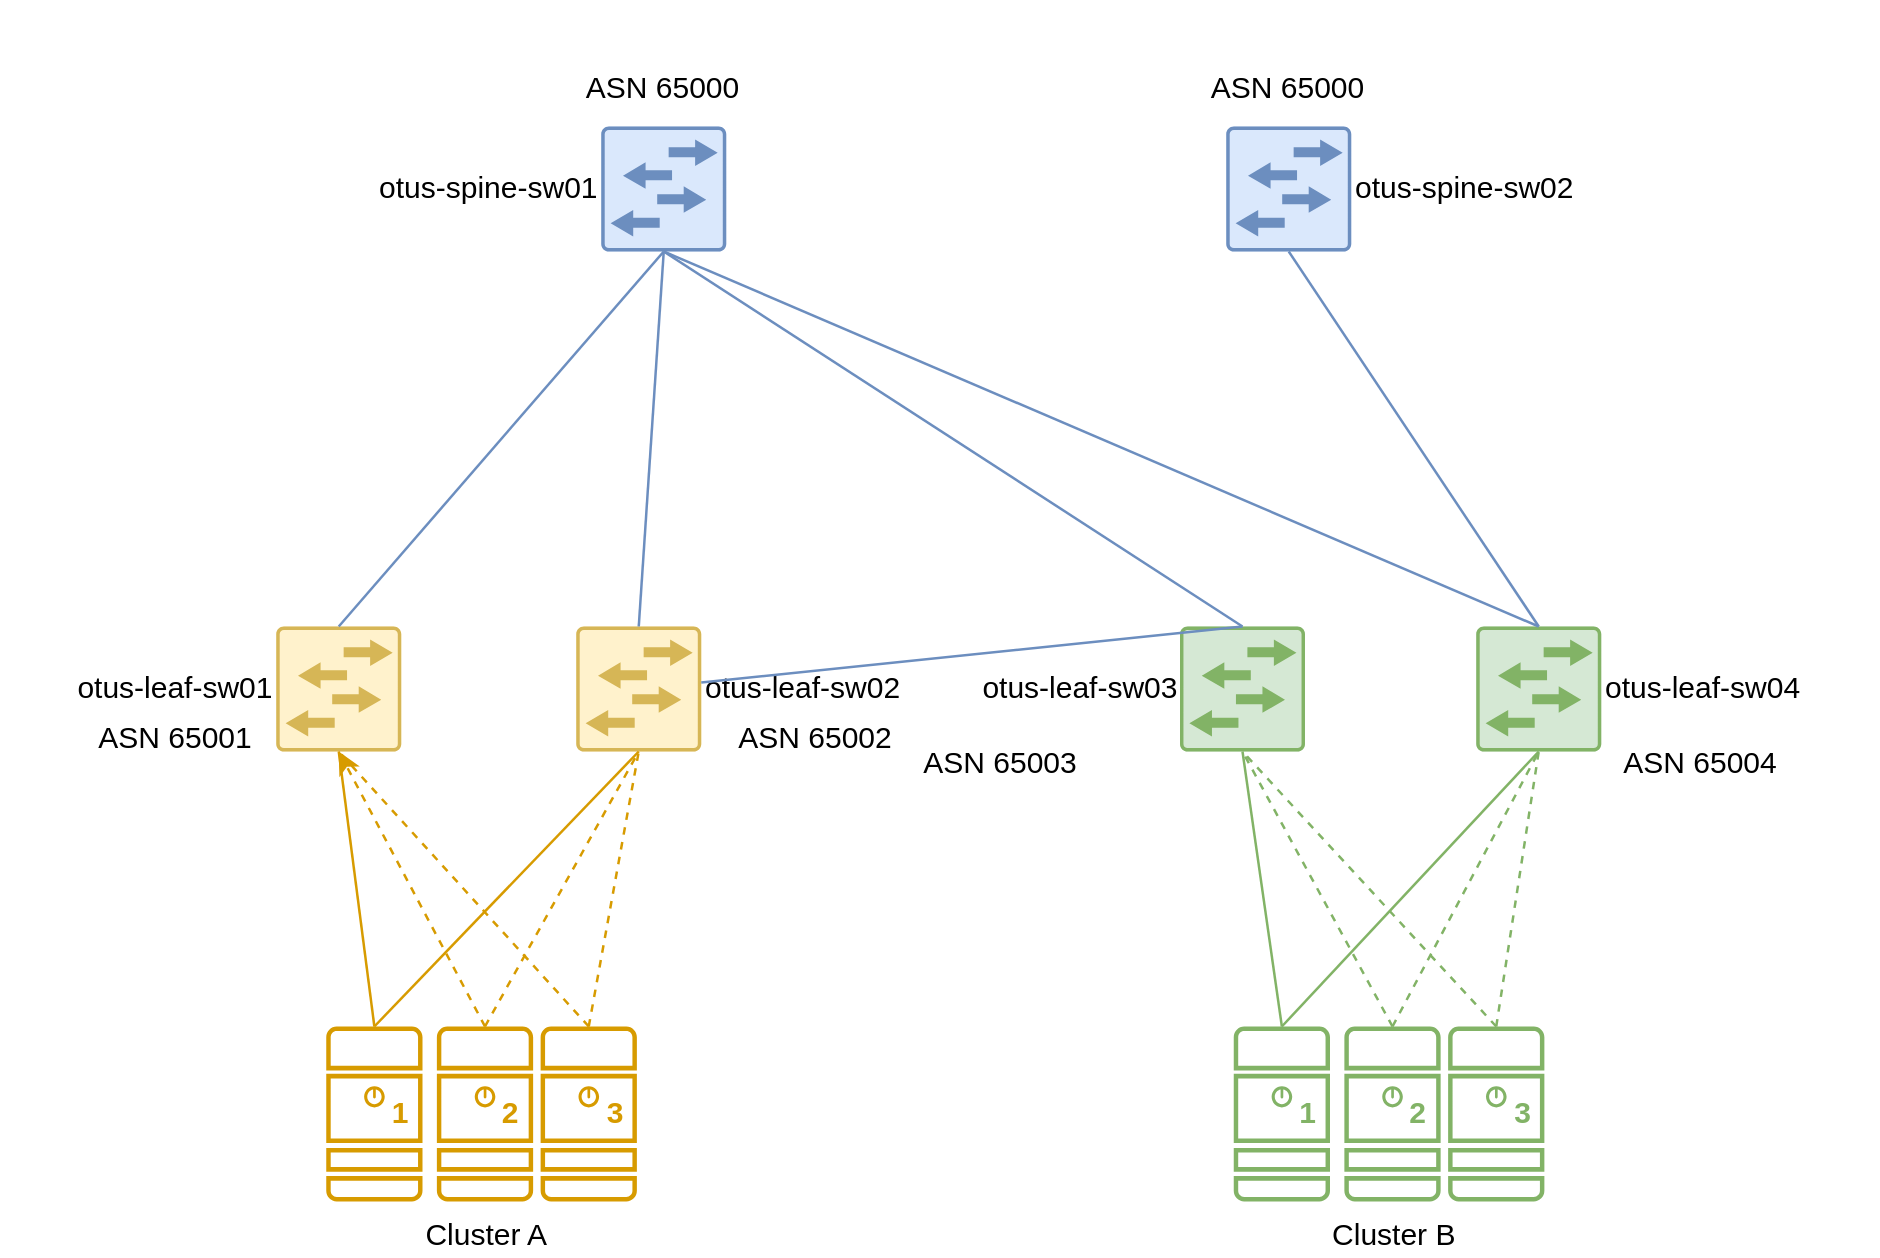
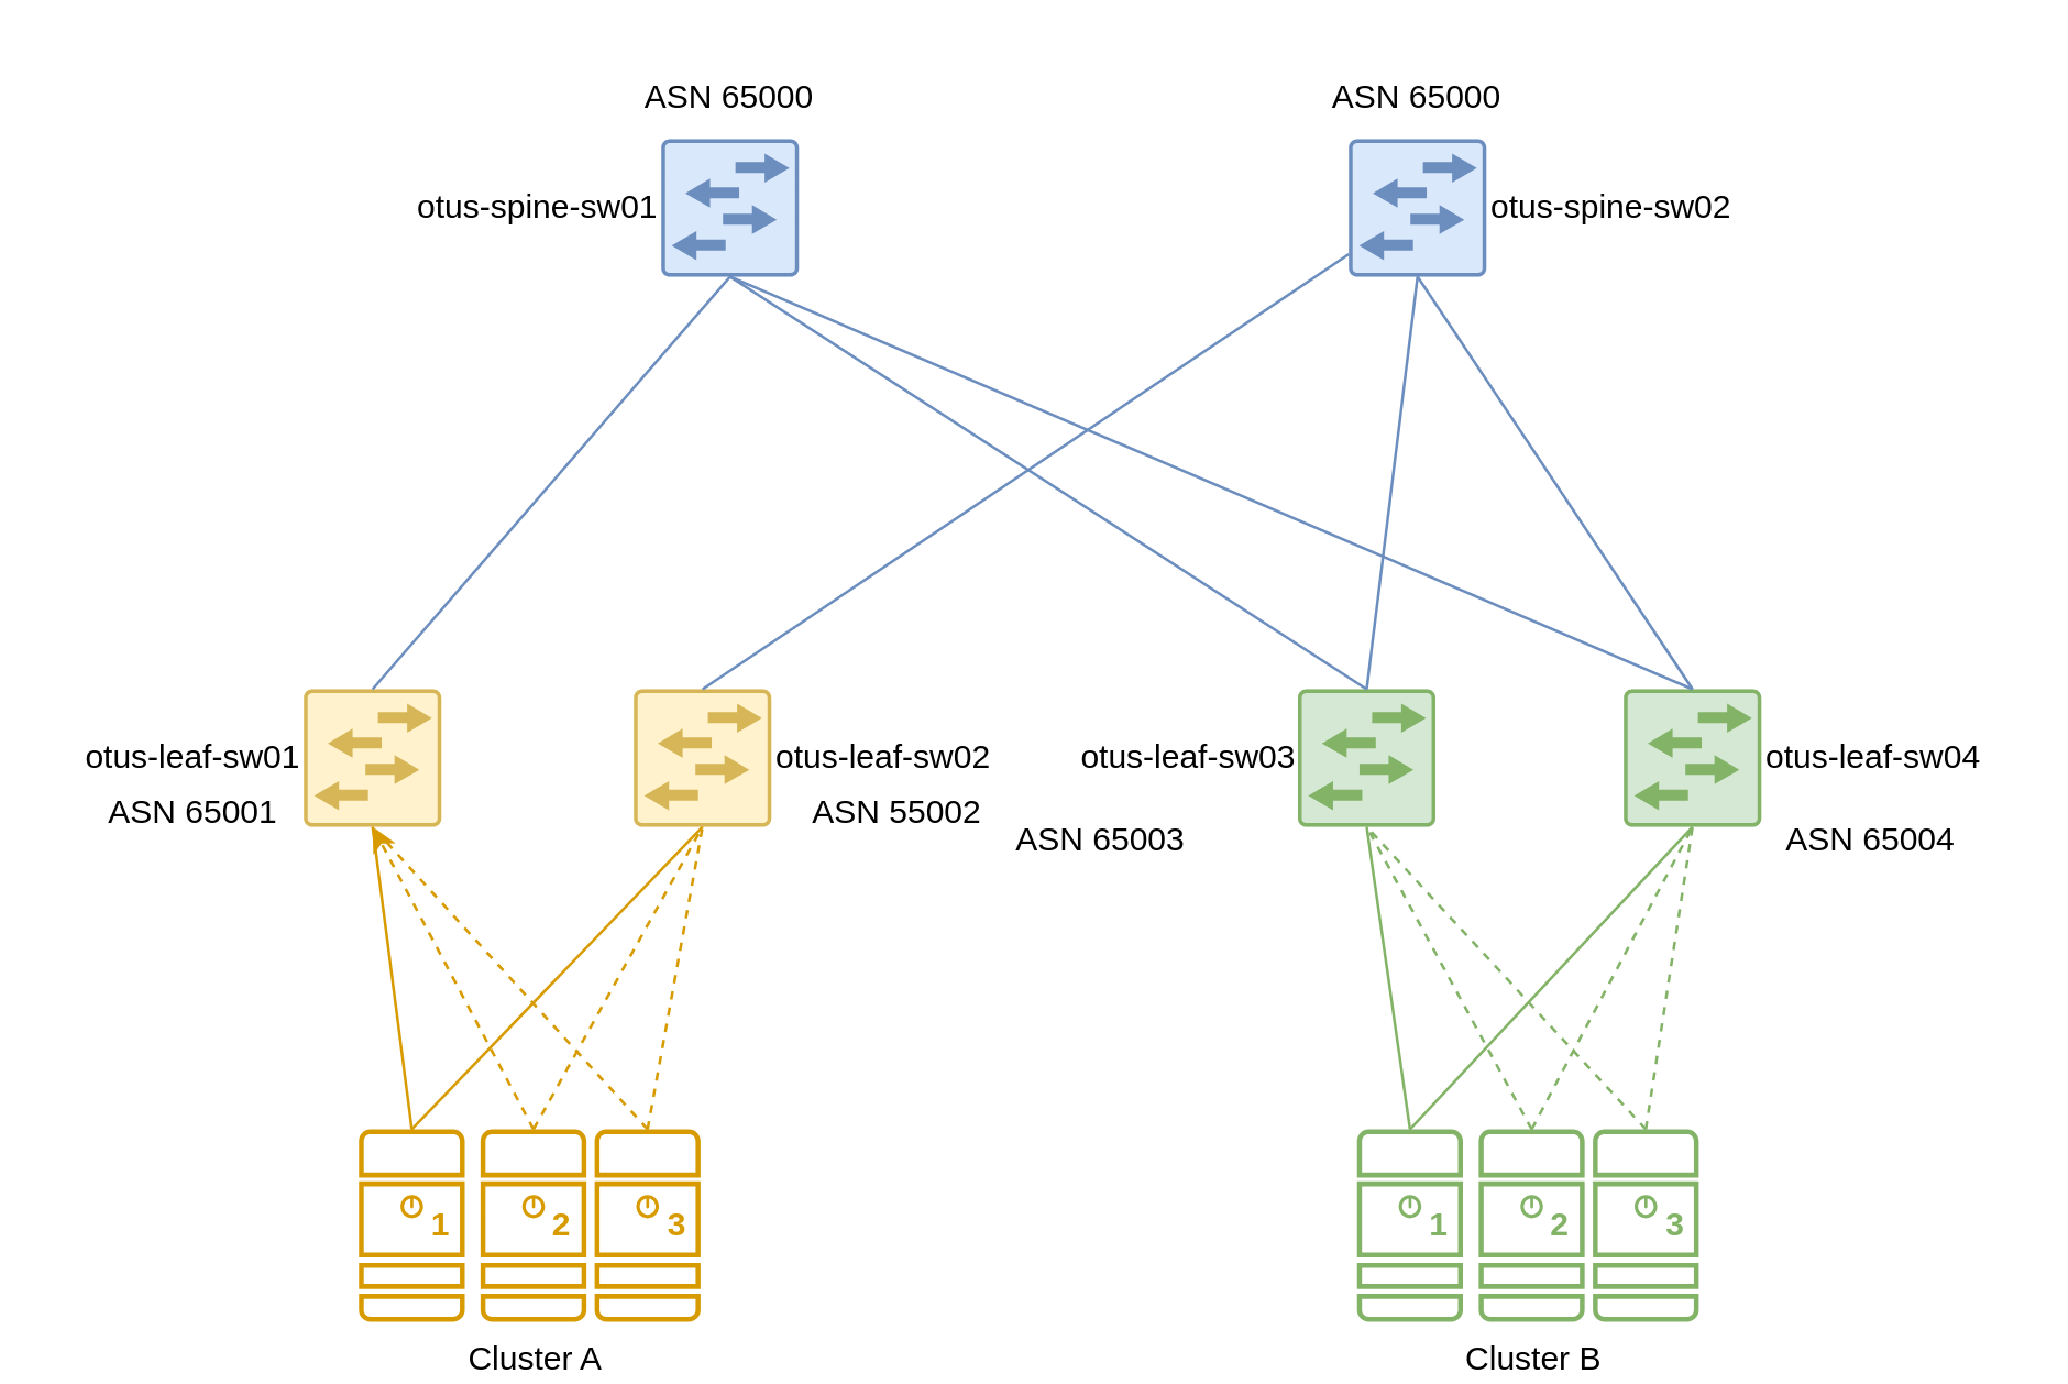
- <mxCell id="9" value="" style="endArrow=none;html=1;rounded=0;fillColor=#dae8fc;strokeColor=#6c8ebf;entryX=0.5;entryY=1;entryDx=0;entryDy=0;entryPerimeter=0;exitX=0.5;exitY=0;exitDx=0;exitDy=0;exitPerimeter=0;" parent="1" source="5" target="2" edge="1"><mxGeometry width="50" height="50" relative="1" as="geometry"><mxPoint x="15" y="270" as="sourcePoint" /><mxPoint x="165" y="110" as="targetPoint" /></mxGeometry></mxCell>
+ <mxCell id="9" value="" style="endArrow=none;html=1;rounded=0;fillColor=#dae8fc;strokeColor=#6c8ebf;exitX=0.5;exitY=0;exitDx=0;exitDy=0;exitPerimeter=0;" parent="1" source="5" target="4" edge="1"><mxGeometry width="50" height="50" relative="1" as="geometry"><mxPoint x="15" y="270" as="sourcePoint" /><mxPoint x="165" y="110" as="targetPoint" /></mxGeometry></mxCell>
- <mxCell id="13" value="" style="endArrow=none;html=1;rounded=0;fillColor=#dae8fc;strokeColor=#6c8ebf;exitX=0.5;exitY=0;exitDx=0;exitDy=0;exitPerimeter=0;" parent="1" source="6" target="5" edge="1"><mxGeometry width="50" height="50" relative="1" as="geometry"><mxPoint x="165" y="270" as="sourcePoint" /><mxPoint x="385" y="110" as="targetPoint" /></mxGeometry></mxCell>
+ <mxCell id="13" value="" style="endArrow=none;html=1;rounded=0;fillColor=#dae8fc;strokeColor=#6c8ebf;entryX=0.5;entryY=1;entryDx=0;entryDy=0;entryPerimeter=0;exitX=0.5;exitY=0;exitDx=0;exitDy=0;exitPerimeter=0;" parent="1" source="6" target="4" edge="1"><mxGeometry width="50" height="50" relative="1" as="geometry"><mxPoint x="165" y="270" as="sourcePoint" /><mxPoint x="385" y="110" as="targetPoint" /></mxGeometry></mxCell>
- <mxCell id="43" value="ASN 65002" style="text;html=1;strokeColor=none;fillColor=none;align=center;verticalAlign=middle;whiteSpace=wrap;rounded=0;" parent="1" vertex="1"><mxGeometry x="275.75" y="280" width="100" height="30" as="geometry" /></mxCell>
+ <mxCell id="43" value="ASN 55002" style="text;html=1;strokeColor=none;fillColor=none;align=center;verticalAlign=middle;whiteSpace=wrap;rounded=0;" parent="1" vertex="1"><mxGeometry x="275.75" y="280" width="100" height="30" as="geometry" /></mxCell>
